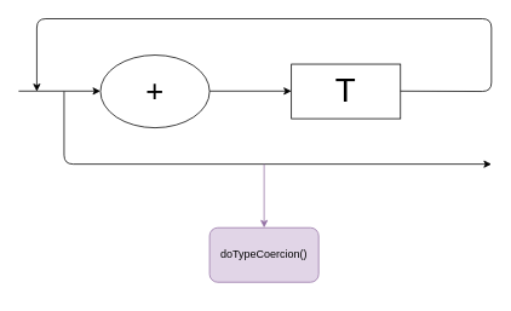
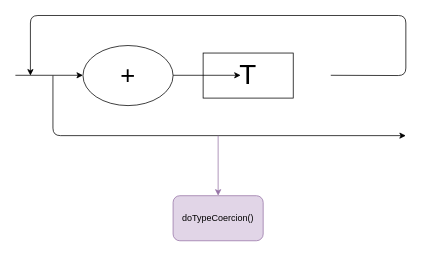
- <mxCell id="5" value="&lt;font style=&quot;font-size: 37px&quot;&gt;T&lt;/font&gt;" style="rounded=0;whiteSpace=wrap;html=1;" parent="3" vertex="1"><mxGeometry x="300" y="50" width="120" height="60" as="geometry" /></mxCell>
+ <mxCell id="5" value="&lt;font style=&quot;font-size: 37px&quot;&gt;T&lt;/font&gt;" style="rounded=0;whiteSpace=wrap;html=1;" parent="3" vertex="1"><mxGeometry x="250" y="50" width="120" height="60" as="geometry" /></mxCell>
- <mxCell id="10" value="doTypeCoercion()" style="rounded=1;whiteSpace=wrap;html=1;fillColor=#e1d5e7;strokeColor=#9673a6;" vertex="1" parent="1"><mxGeometry x="230" y="250" width="120" height="60" as="geometry" /></mxCell>
+ <mxCell id="10" value="doTypeCoercion()" style="rounded=1;whiteSpace=wrap;html=1;fillColor=#e1d5e7;strokeColor=#9673a6;" vertex="1" parent="1"><mxGeometry x="230" y="260" width="120" height="60" as="geometry" /></mxCell>
